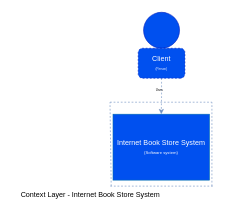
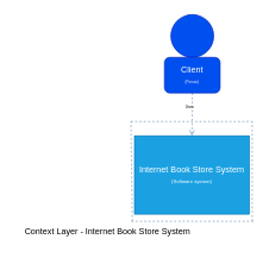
- <mxCell id="4" value="Client&lt;br&gt;&lt;font style=&quot;font-size: 5px;&quot;&gt;(Person)&lt;/font&gt;" style="rounded=1;whiteSpace=wrap;html=1;shadow=0;fillColor=#0050ef;fontColor=#ffffff;strokeColor=#001DBC;direction=west;dashed=1;" parent="1" vertex="1"><mxGeometry x="230" y="80" width="78" height="50" as="geometry" /></mxCell>
+ <mxCell id="4" value="Client&lt;br&gt;&lt;font style=&quot;font-size: 5px;&quot;&gt;(Person)&lt;/font&gt;" style="rounded=1;whiteSpace=wrap;html=1;shadow=0;fillColor=#0050ef;fontColor=#ffffff;strokeColor=#001DBC;direction=west;" parent="1" vertex="1"><mxGeometry x="230" y="80" width="78" height="50" as="geometry" /></mxCell>
- <mxCell id="3" style="edgeStyle=orthogonalEdgeStyle;rounded=0;orthogonalLoop=1;jettySize=auto;html=1;entryX=0.5;entryY=0;entryDx=0;entryDy=0;dashed=1;fontSize=5;fillColor=#dae8fc;strokeColor=#6c8ebf;" parent="1" source="4" target="5" edge="1"><mxGeometry relative="1" as="geometry" /></mxCell>
+ <mxCell id="3" style="edgeStyle=orthogonalEdgeStyle;rounded=0;orthogonalLoop=1;jettySize=auto;html=1;entryX=0.5;entryY=0;entryDx=0;entryDy=0;dashed=1;fontSize=5;fillColor=#dae8fc;strokeColor=#6c8ebf;endArrow=open;" parent="1" source="4" target="5" edge="1"><mxGeometry relative="1" as="geometry" /></mxCell>
- <mxCell id="5" value="Internet Book Store System&lt;br&gt;&lt;font style=&quot;font-size: 7px;&quot;&gt;(Software system)&lt;/font&gt;" style="rounded=0;whiteSpace=wrap;html=1;shadow=0;fillColor=#0050ef;fontColor=#ffffff;strokeColor=#006EAF;" parent="1" vertex="1"><mxGeometry x="188" y="190" width="161" height="110" as="geometry" /></mxCell>
+ <mxCell id="5" value="Internet Book Store System&lt;br&gt;&lt;font style=&quot;font-size: 7px;&quot;&gt;(Software system)&lt;/font&gt;" style="rounded=0;whiteSpace=wrap;html=1;shadow=0;fillColor=#1ba1e2;fontColor=#ffffff;strokeColor=#006EAF;" parent="1" vertex="1"><mxGeometry x="188" y="190" width="161" height="110" as="geometry" /></mxCell>
